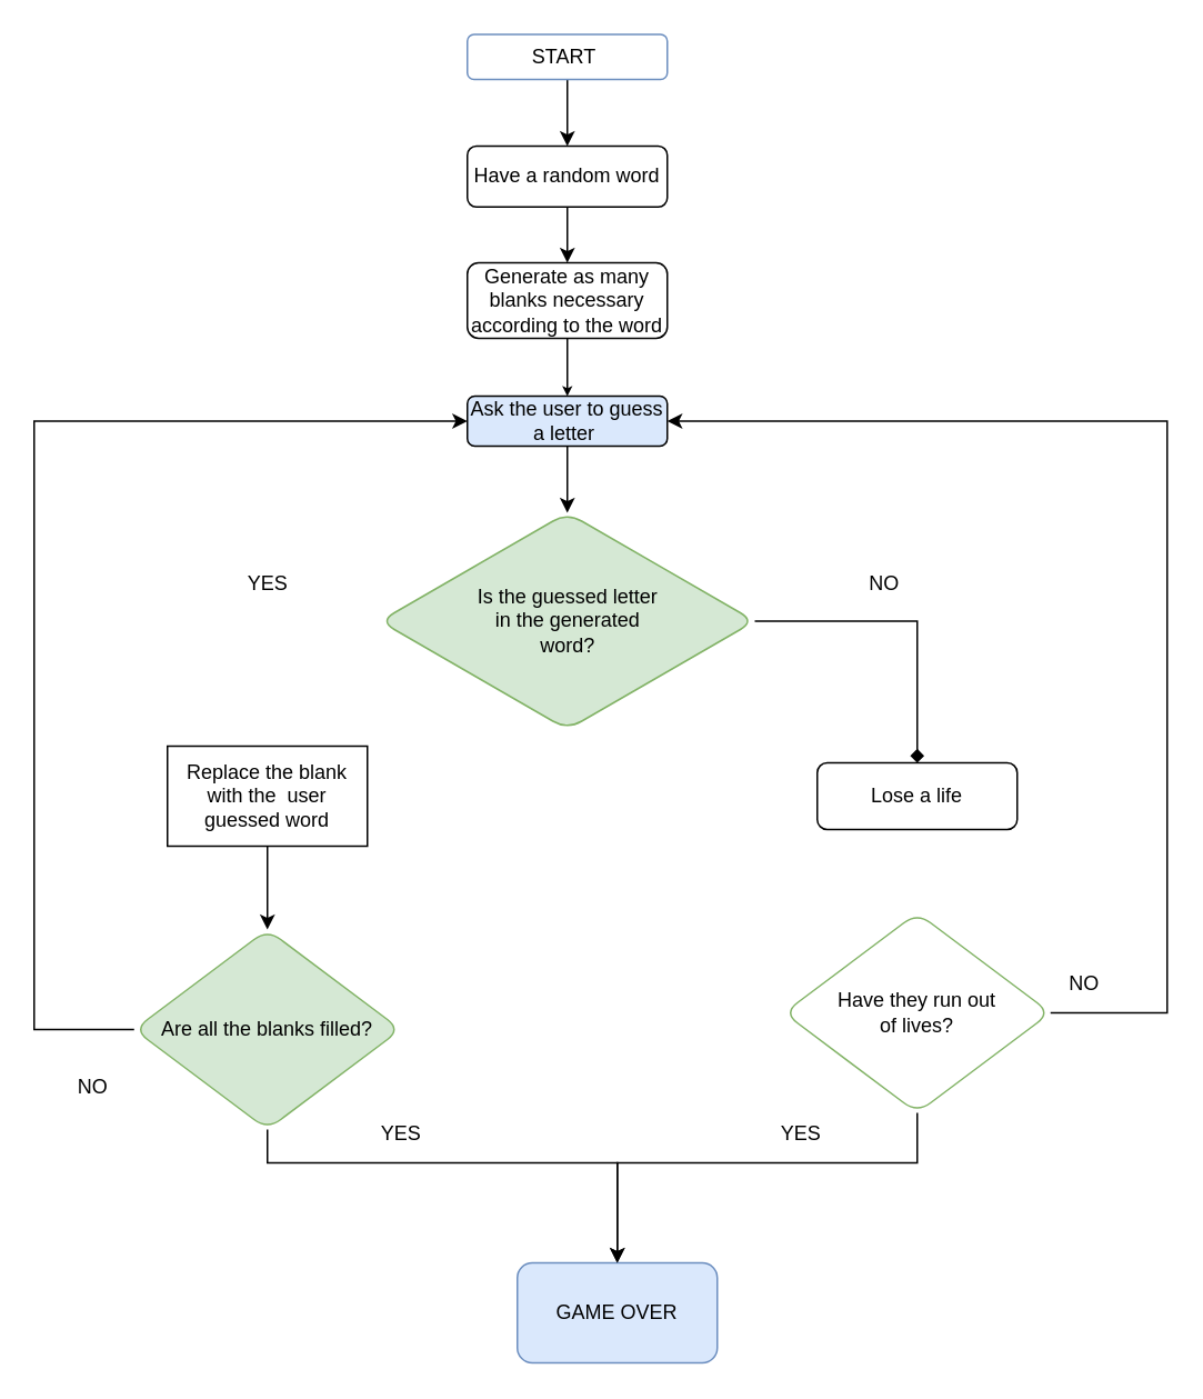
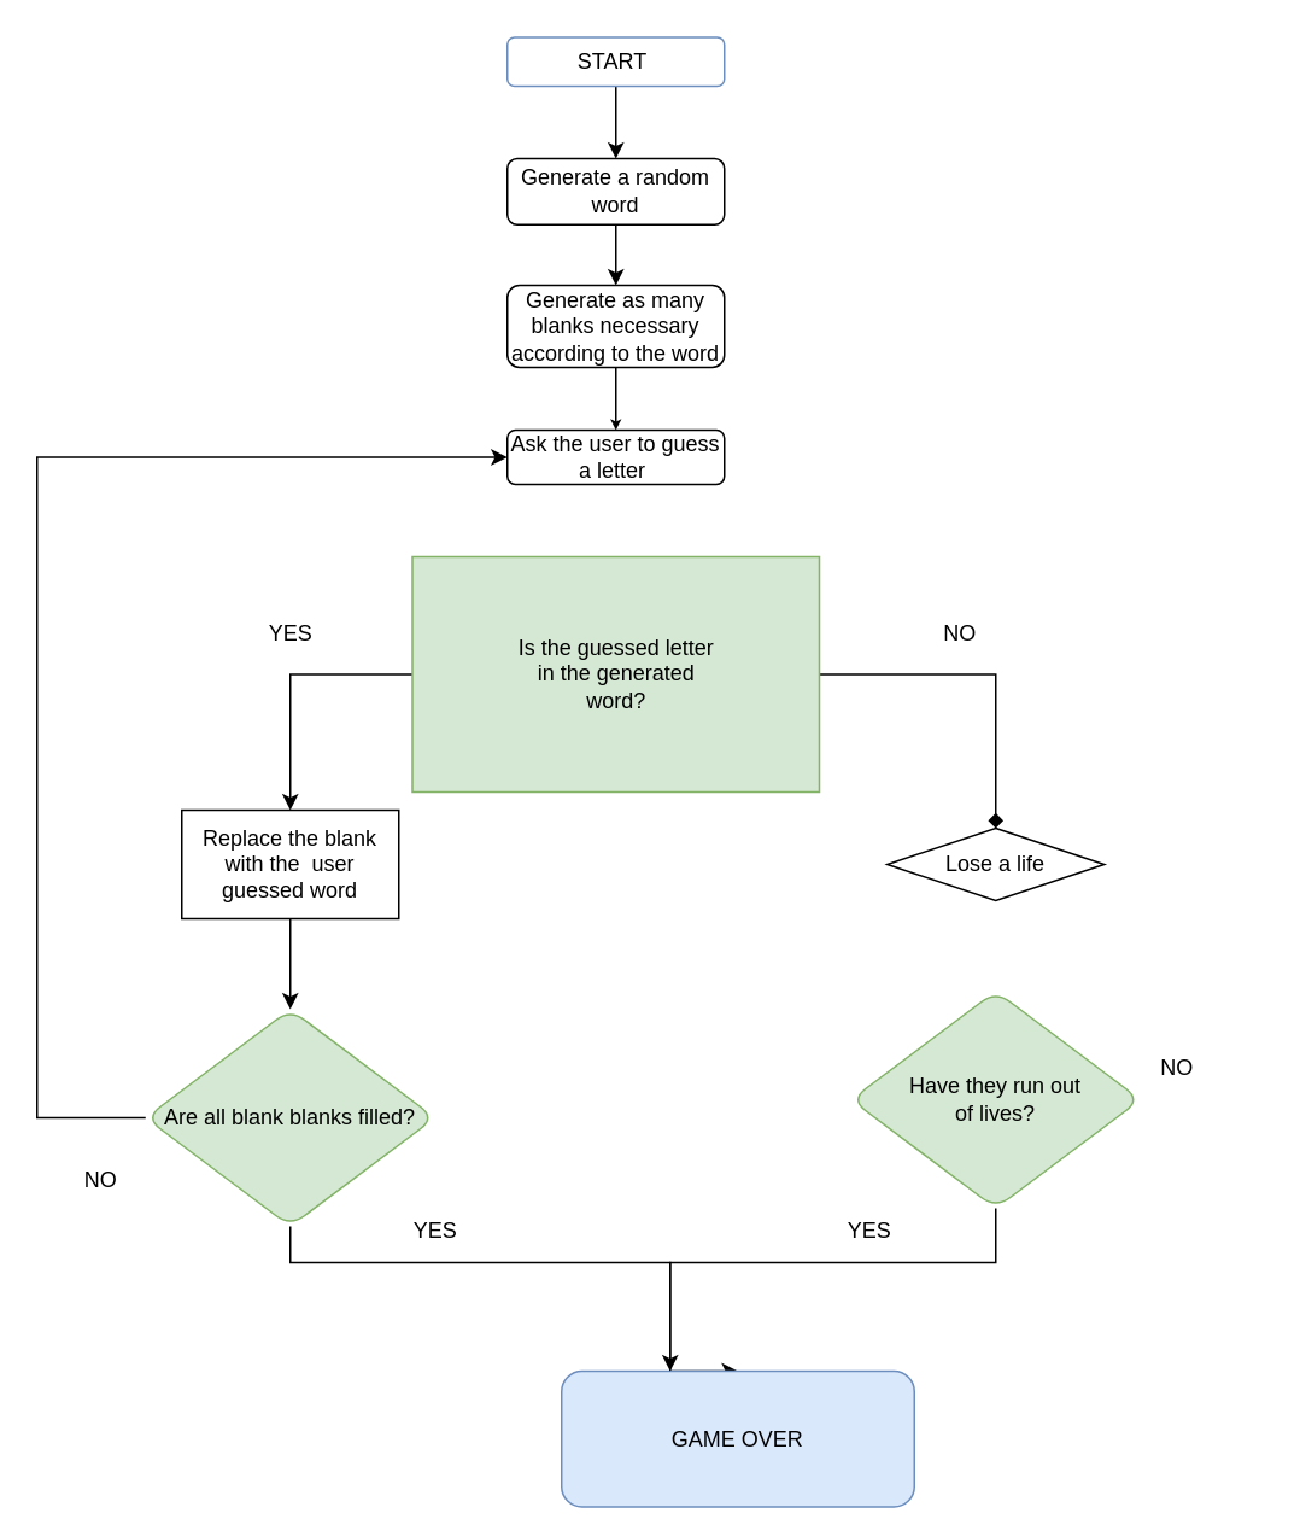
- <mxCell id="5" value="Have a random word" style="whiteSpace=wrap;html=1;rounded=1;" vertex="1" parent="1"><mxGeometry x="280" y="87" width="120" height="36.5" as="geometry" /></mxCell>
+ <mxCell id="5" value="Generate a random word" style="whiteSpace=wrap;html=1;rounded=1;" vertex="1" parent="1"><mxGeometry x="280" y="87" width="120" height="36.5" as="geometry" /></mxCell>
- <mxCell id="9" value="Ask the user to guess a letter&amp;nbsp;" style="whiteSpace=wrap;html=1;rounded=1;fillColor=#dae8fc;" vertex="1" parent="1"><mxGeometry x="280" y="237" width="120" height="30" as="geometry" /></mxCell>
+ <mxCell id="9" value="Ask the user to guess a letter&amp;nbsp;" style="whiteSpace=wrap;html=1;rounded=1;" vertex="1" parent="1"><mxGeometry x="280" y="237" width="120" height="30" as="geometry" /></mxCell>
- <mxCell id="8" value="" style="edgeStyle=orthogonalEdgeStyle;rounded=0;orthogonalLoop=1;jettySize=auto;html=1;" edge="1" parent="1" source="9" target="12"><mxGeometry relative="1" as="geometry" /></mxCell>
- <mxCell id="21" style="edgeStyle=orthogonalEdgeStyle;rounded=0;orthogonalLoop=1;jettySize=auto;html=1;entryX=1;entryY=0.5;entryDx=0;entryDy=0;" edge="1" parent="1" source="22" target="9"><mxGeometry relative="1" as="geometry"><Array as="points"><mxPoint x="700" y="607" /><mxPoint x="700" y="252" /></Array></mxGeometry></mxCell>
+ <mxCell id="10" value="" style="edgeStyle=orthogonalEdgeStyle;rounded=0;orthogonalLoop=1;jettySize=auto;html=1;" edge="1" parent="1" source="12" target="14"><mxGeometry relative="1" as="geometry" /></mxCell>
- <mxCell id="12" value="Is the guessed letter&lt;br&gt;in the generated&lt;br&gt;word?&lt;br&gt;" style="rhombus;whiteSpace=wrap;html=1;rounded=1;fillColor=#d5e8d4;strokeColor=#82b366;" vertex="1" parent="1"><mxGeometry x="227.5" y="307" width="225" height="130" as="geometry" /></mxCell>
+ <mxCell id="12" value="Is the guessed letter&lt;br&gt;in the generated&lt;br&gt;word?&lt;br&gt;" style="whiteSpace=wrap;html=1;fillColor=#d5e8d4;strokeColor=#82b366;rounded=0;" vertex="1" parent="1"><mxGeometry x="227.5" y="307" width="225" height="130" as="geometry" /></mxCell>
- <mxCell id="15" value="Lose a life" style="whiteSpace=wrap;html=1;rounded=1;" vertex="1" parent="1"><mxGeometry x="490" y="457" width="120" height="40" as="geometry" /></mxCell>
+ <mxCell id="15" value="Lose a life" style="rhombus;whiteSpace=wrap;html=1;" vertex="1" parent="1"><mxGeometry x="490" y="457" width="120" height="40" as="geometry" /></mxCell>
- <mxCell id="22" value="Have they run out&lt;br&gt;of lives?" style="rhombus;whiteSpace=wrap;html=1;rounded=1;fillColor=#ffffff;strokeColor=#82b366;" vertex="1" parent="1"><mxGeometry x="470" y="547" width="160" height="120" as="geometry" /></mxCell>
+ <mxCell id="22" value="Have they run out&lt;br&gt;of lives?" style="rhombus;whiteSpace=wrap;html=1;rounded=1;fillColor=#d5e8d4;strokeColor=#82b366;" vertex="1" parent="1"><mxGeometry x="470" y="547" width="160" height="120" as="geometry" /></mxCell>
- <mxCell id="19" value="Are all the blanks filled?" style="rhombus;whiteSpace=wrap;html=1;rounded=1;fillColor=#d5e8d4;strokeColor=#82b366;" vertex="1" parent="1"><mxGeometry x="80" y="557" width="160" height="120" as="geometry" /></mxCell>
+ <mxCell id="19" value="Are all blank blanks filled?" style="rhombus;whiteSpace=wrap;html=1;rounded=1;fillColor=#d5e8d4;strokeColor=#82b366;" vertex="1" parent="1"><mxGeometry x="80" y="557" width="160" height="120" as="geometry" /></mxCell>
- <mxCell id="24" value="GAME OVER&lt;br&gt;" style="whiteSpace=wrap;html=1;rounded=1;fillColor=#dae8fc;strokeColor=#6c8ebf;" vertex="1" parent="1"><mxGeometry x="310" y="757" width="120" height="60" as="geometry" /></mxCell>
+ <mxCell id="24" value="GAME OVER&lt;br&gt;" style="whiteSpace=wrap;html=1;rounded=1;fillColor=#dae8fc;strokeColor=#6c8ebf;" vertex="1" parent="1"><mxGeometry x="310" y="757" width="195" height="75" as="geometry" /></mxCell>
